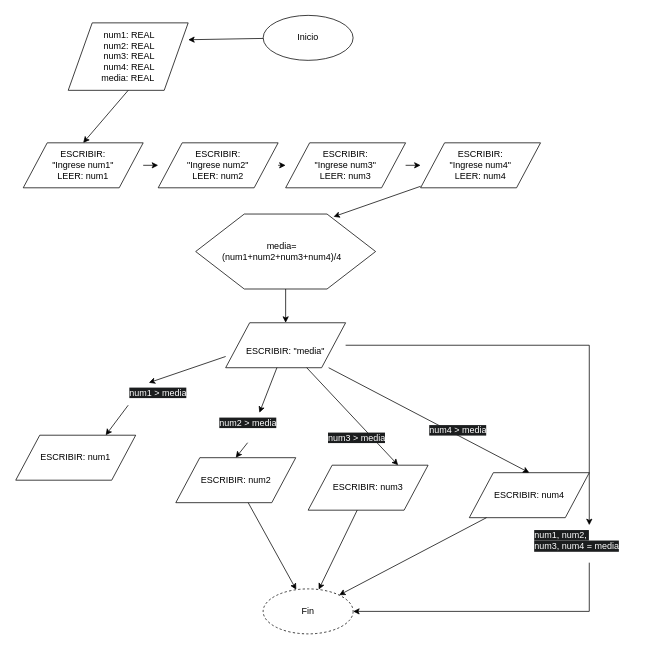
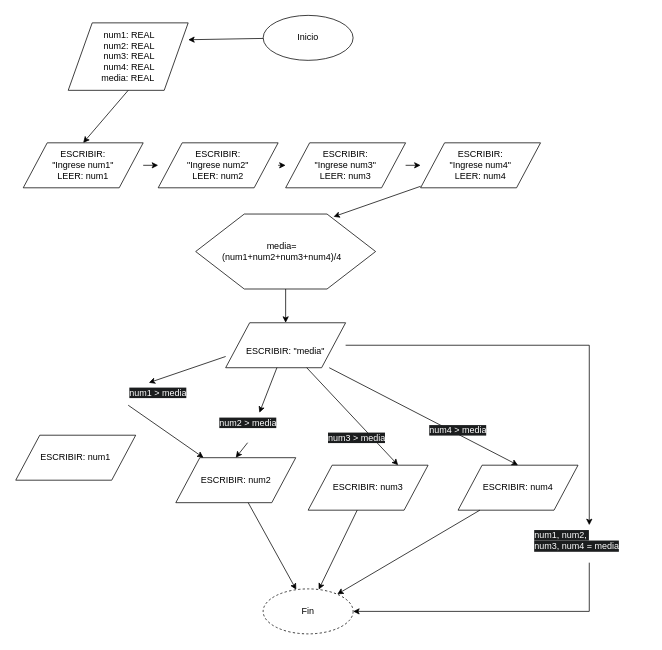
- <mxCell id="19" style="entryX=0.75;entryY=0;entryDx=0;entryDy=0;exitX=0;exitY=0.75;exitDx=0;exitDy=0;" parent="1" source="36" target="9" edge="1"><mxGeometry relative="1" as="geometry"><mxPoint x="170" y="560" as="targetPoint" /></mxGeometry></mxCell>
+ <mxCell id="19" style="exitX=0;exitY=0.75;exitDx=0;exitDy=0;" parent="1" source="36" target="10" edge="1"><mxGeometry relative="1" as="geometry"><mxPoint x="170" y="560" as="targetPoint" /></mxGeometry></mxCell>
- <mxCell id="12" value="ESCRIBIR: num4" style="shape=parallelogram;whiteSpace=wrap;html=1;" parent="1" vertex="1"><mxGeometry x="625" y="630" width="160" height="60" as="geometry" /></mxCell>
+ <mxCell id="12" value="ESCRIBIR: num4" style="shape=parallelogram;whiteSpace=wrap;html=1;" parent="1" vertex="1"><mxGeometry x="610" y="620" width="160" height="60" as="geometry" /></mxCell>
